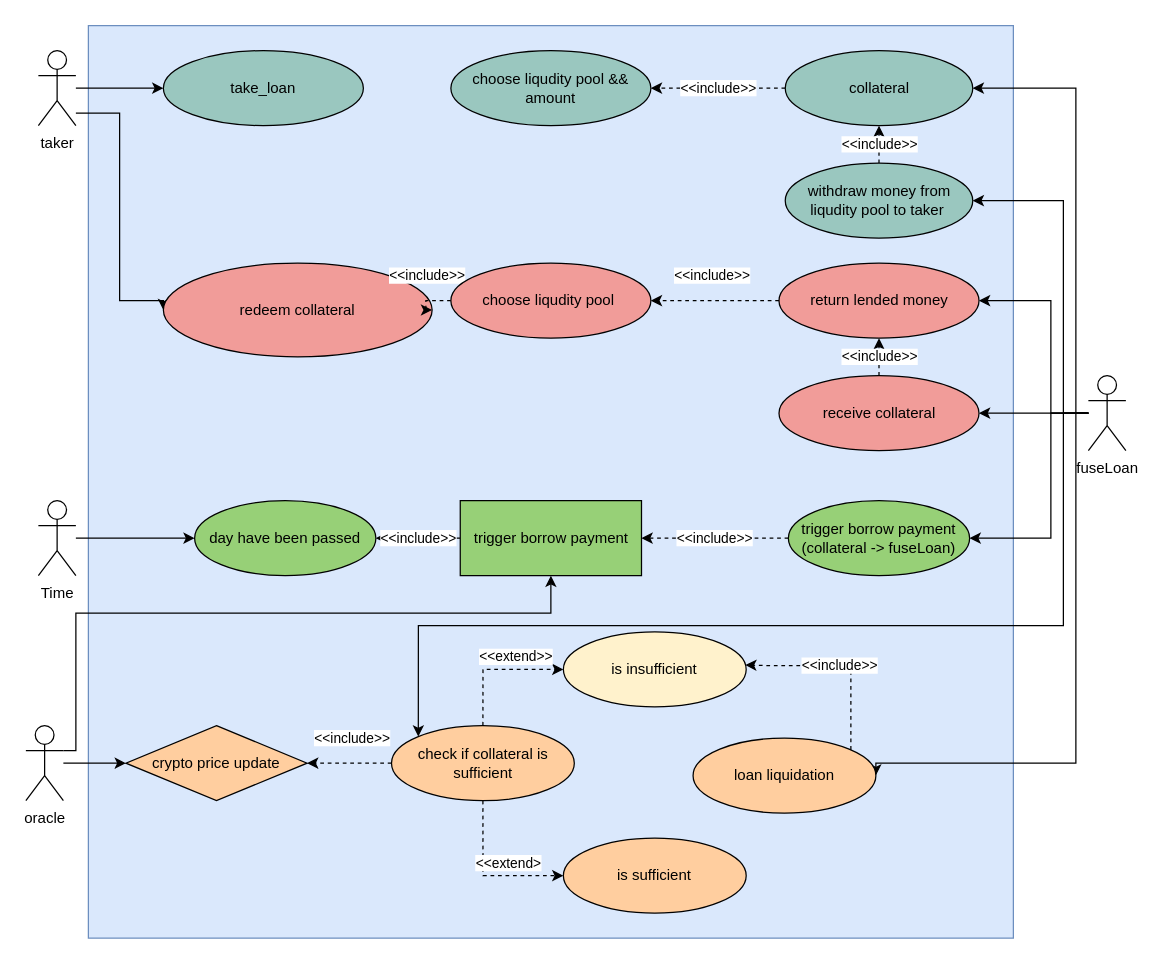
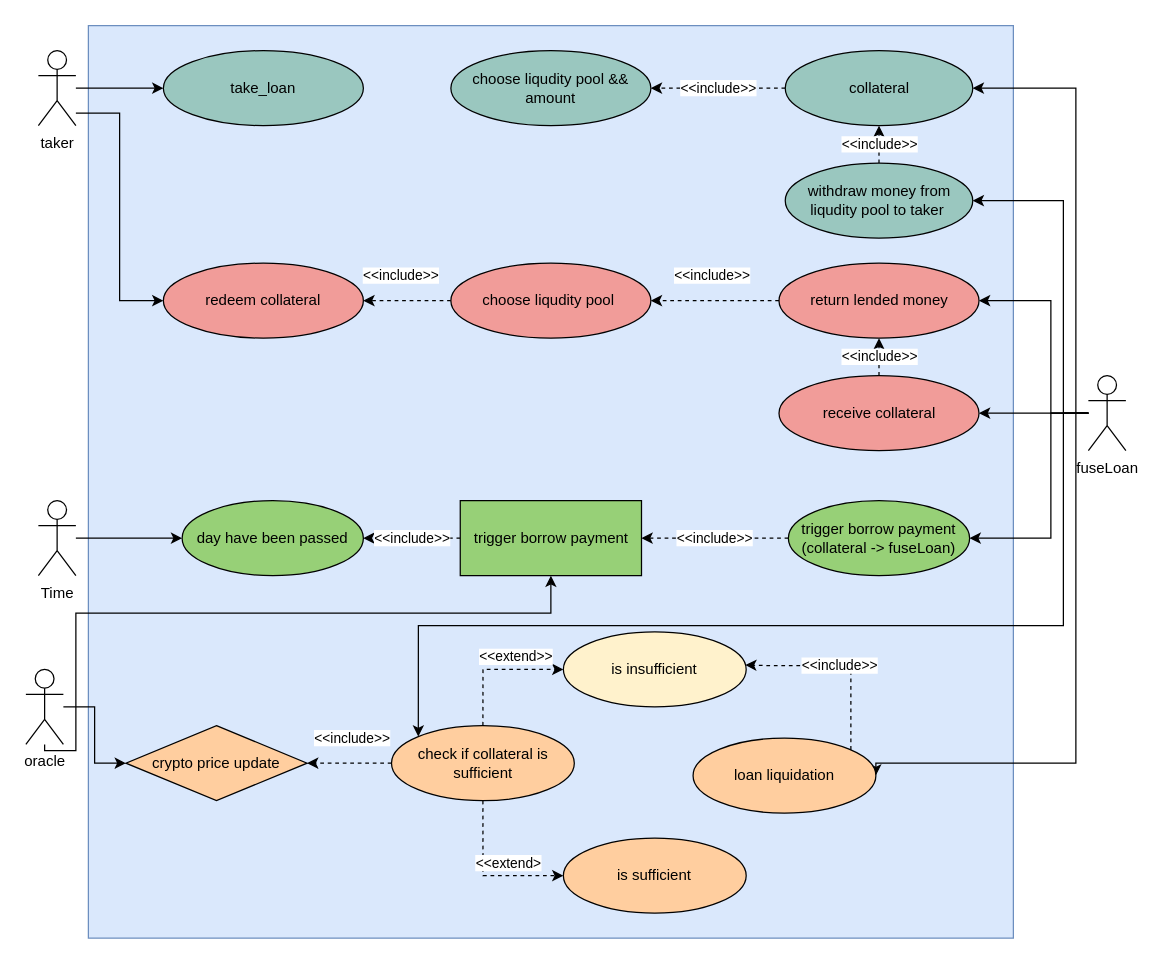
- <mxCell id="23" value="redeem collateral" style="ellipse;whiteSpace=wrap;html=1;fillColor=#F19C99;gradientColor=none;" parent="1" vertex="1"><mxGeometry x="130" y="210" width="215" height="75" as="geometry" /></mxCell>
+ <mxCell id="23" value="redeem collateral" style="ellipse;whiteSpace=wrap;html=1;fillColor=#F19C99;gradientColor=none;" parent="1" vertex="1"><mxGeometry x="130" y="210" width="160" height="60" as="geometry" /></mxCell>
- <mxCell id="32" value="day have been passed" style="ellipse;whiteSpace=wrap;html=1;fillColor=#97D077;" parent="1" vertex="1"><mxGeometry x="155" y="400" width="145" height="60" as="geometry" /></mxCell>
+ <mxCell id="32" value="day have been passed" style="ellipse;whiteSpace=wrap;html=1;fillColor=#97D077;" parent="1" vertex="1"><mxGeometry x="145" y="400" width="145" height="60" as="geometry" /></mxCell>
- <mxCell id="20" value="oracle" style="shape=umlActor;verticalLabelPosition=bottom;verticalAlign=top;html=1;outlineConnect=0;" parent="1" vertex="1"><mxGeometry x="20" y="580" width="30" height="60" as="geometry" /></mxCell>
+ <mxCell id="20" value="oracle" style="shape=umlActor;verticalLabelPosition=bottom;verticalAlign=top;html=1;outlineConnect=0;" parent="1" vertex="1"><mxGeometry x="20" y="535" width="30" height="60" as="geometry" /></mxCell>
